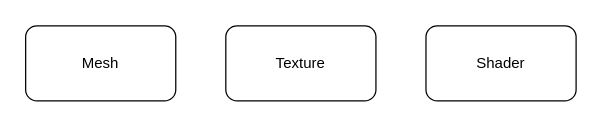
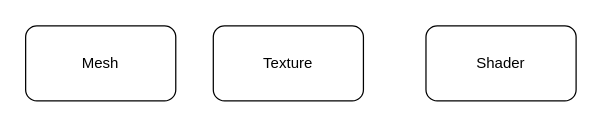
- <mxCell id="3" value="Texture" style="rounded=1;whiteSpace=wrap;html=1;" vertex="1" parent="1"><mxGeometry x="180" y="20" width="120" height="60" as="geometry" /></mxCell>
+ <mxCell id="3" value="Texture" style="rounded=1;whiteSpace=wrap;html=1;" vertex="1" parent="1"><mxGeometry x="170" y="20" width="120" height="60" as="geometry" /></mxCell>
